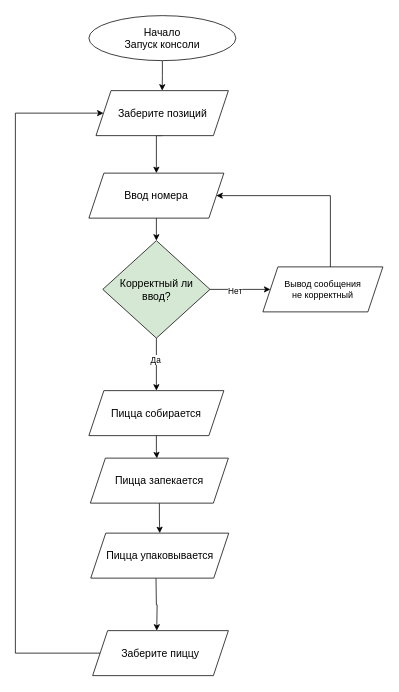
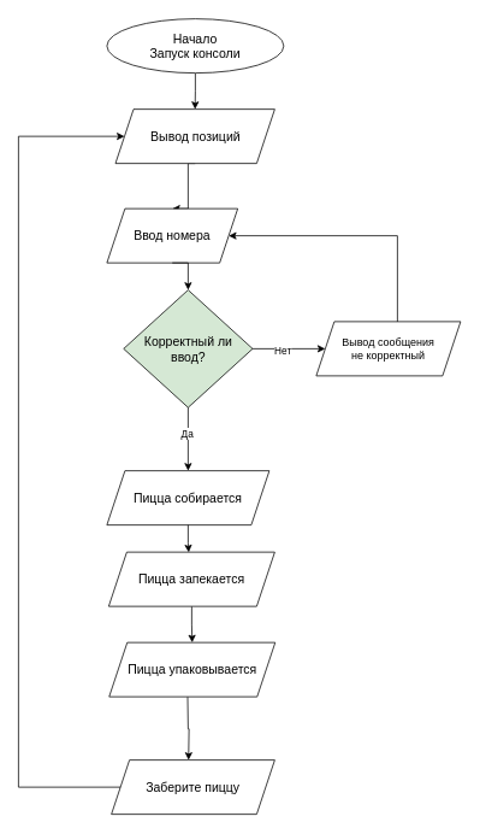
- <mxCell id="5" value="&lt;font style=&quot;font-size: 14px;&quot;&gt;Заберите позиций&lt;/font&gt;" style="shape=parallelogram;perimeter=parallelogramPerimeter;whiteSpace=wrap;html=1;fixedSize=1;" vertex="1" parent="1"><mxGeometry x="127.5" y="120" width="176.5" height="60" as="geometry" /></mxCell>
+ <mxCell id="5" value="&lt;font style=&quot;font-size: 14px;&quot;&gt;Вывод позиций&lt;/font&gt;" style="shape=parallelogram;perimeter=parallelogramPerimeter;whiteSpace=wrap;html=1;fixedSize=1;" vertex="1" parent="1"><mxGeometry x="127.5" y="120" width="176.5" height="60" as="geometry" /></mxCell>
- <mxCell id="8" value="&lt;font style=&quot;font-size: 14px;&quot;&gt;Ввод номера&lt;/font&gt;" style="shape=parallelogram;perimeter=parallelogramPerimeter;whiteSpace=wrap;html=1;fixedSize=1;" vertex="1" parent="1"><mxGeometry x="118" y="230" width="180" height="60" as="geometry" /></mxCell>
+ <mxCell id="8" value="&lt;font style=&quot;font-size: 14px;&quot;&gt;Ввод номера&lt;/font&gt;" style="shape=parallelogram;perimeter=parallelogramPerimeter;whiteSpace=wrap;html=1;fixedSize=1;" vertex="1" parent="1"><mxGeometry x="118" y="230" width="145" height="60" as="geometry" /></mxCell>
